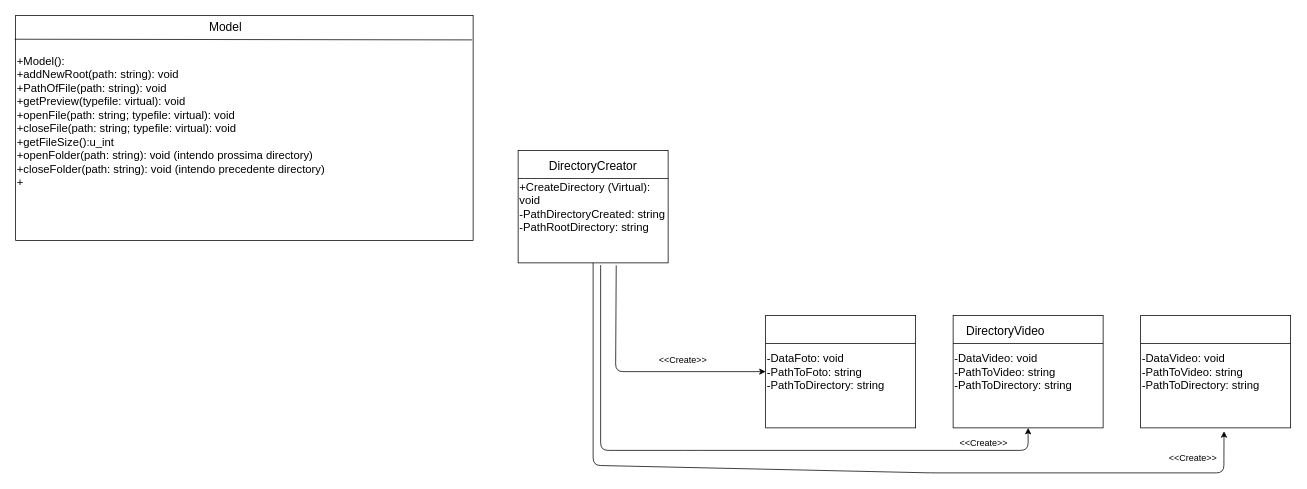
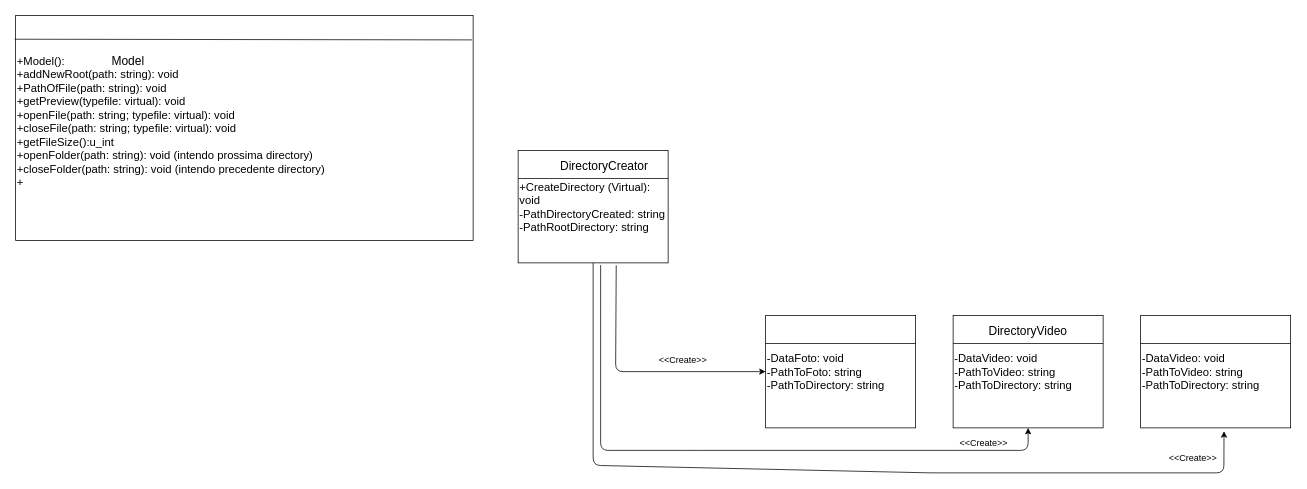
- <mxCell id="3" value="&lt;font style=&quot;font-size: 16px&quot;&gt;Model&lt;/font&gt;" style="text;html=1;strokeColor=none;fillColor=none;align=center;verticalAlign=middle;whiteSpace=wrap;rounded=0;" vertex="1" parent="1"><mxGeometry x="190" y="20" width="220" height="30" as="geometry" /></mxCell>
+ <mxCell id="3" value="&lt;font style=&quot;font-size: 16px&quot;&gt;Model&lt;/font&gt;" style="text;html=1;strokeColor=none;fillColor=none;align=center;verticalAlign=middle;whiteSpace=wrap;rounded=0;" vertex="1" parent="1"><mxGeometry x="60" y="65" width="220" height="30" as="geometry" /></mxCell>
- <mxCell id="14" value="&lt;font style=&quot;font-size: 16px&quot;&gt;DirectoryCreator&lt;/font&gt;" style="text;html=1;strokeColor=none;fillColor=none;align=center;verticalAlign=middle;whiteSpace=wrap;rounded=0;" vertex="1" parent="1"><mxGeometry x="730" y="210" width="120" height="20" as="geometry" /></mxCell>
+ <mxCell id="14" value="&lt;font style=&quot;font-size: 16px&quot;&gt;DirectoryCreator&lt;/font&gt;" style="text;html=1;strokeColor=none;fillColor=none;align=center;verticalAlign=middle;whiteSpace=wrap;rounded=0;" vertex="1" parent="1"><mxGeometry x="745" y="210" width="120" height="20" as="geometry" /></mxCell>
- <mxCell id="13" value="&lt;font style=&quot;font-size: 16px&quot;&gt;DirectoryVideo&lt;/font&gt;" style="text;html=1;strokeColor=none;fillColor=none;align=center;verticalAlign=middle;whiteSpace=wrap;rounded=0;" vertex="1" parent="1"><mxGeometry x="1280" y="430" width="120" height="20" as="geometry" /></mxCell>
+ <mxCell id="13" value="&lt;font style=&quot;font-size: 16px&quot;&gt;DirectoryVideo&lt;/font&gt;" style="text;html=1;strokeColor=none;fillColor=none;align=center;verticalAlign=middle;whiteSpace=wrap;rounded=0;" vertex="1" parent="1"><mxGeometry x="1310" y="430" width="120" height="20" as="geometry" /></mxCell>
